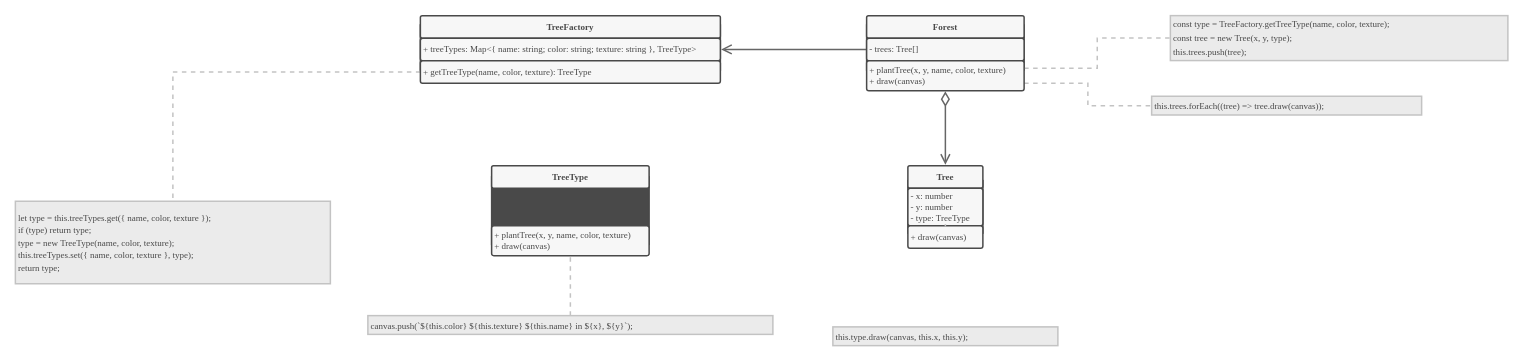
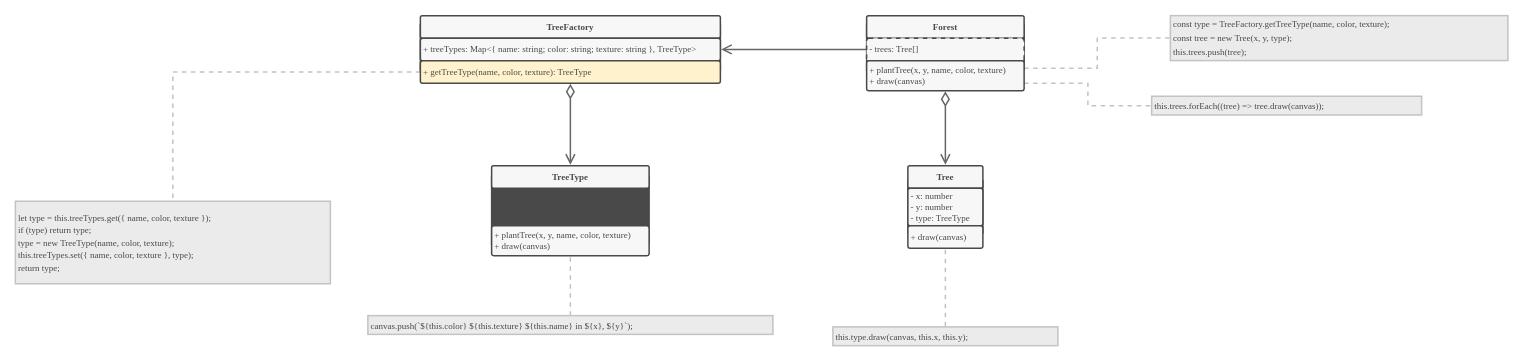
- <mxCell id="11" value="&lt;font face=&quot;Nunito&quot;&gt;- trees: Tree[]&lt;br&gt;&lt;/font&gt;" style="rounded=1;whiteSpace=wrap;html=1;arcSize=6;fillColor=#F7F7F7;strokeColor=#494949;align=left;perimeterSpacing=0;spacingLeft=2;fontColor=#494949;strokeWidth=2;container=0;absoluteArcSize=1;" vertex="1" parent="1"><mxGeometry x="1155" y="50" width="210.0" height="30" as="geometry" /></mxCell>
+ <mxCell id="11" value="&lt;font face=&quot;Nunito&quot;&gt;- trees: Tree[]&lt;br&gt;&lt;/font&gt;" style="rounded=1;whiteSpace=wrap;html=1;arcSize=6;fillColor=#F7F7F7;strokeColor=#494949;align=left;perimeterSpacing=0;spacingLeft=2;fontColor=#494949;strokeWidth=2;container=0;absoluteArcSize=1;dashed=1;" vertex="1" parent="1"><mxGeometry x="1155" y="50" width="210.0" height="30" as="geometry" /></mxCell>
- <mxCell id="7" value="&lt;font color=&quot;#494949&quot; data-font-src=&quot;https://fonts.googleapis.com/css?family=Nunito&quot; face=&quot;Nunito&quot;&gt;+ getTreeType(name, color, texture): TreeType&lt;br&gt;&lt;/font&gt;" style="rounded=1;whiteSpace=wrap;html=1;arcSize=6;fillColor=#F7F7F7;strokeColor=#494949;align=left;spacingLeft=2;container=0;strokeWidth=2;absoluteArcSize=1;" vertex="1" parent="1"><mxGeometry x="560" y="80" width="400.0" height="30" as="geometry" /></mxCell>
+ <mxCell id="7" value="&lt;font color=&quot;#494949&quot; data-font-src=&quot;https://fonts.googleapis.com/css?family=Nunito&quot; face=&quot;Nunito&quot;&gt;+ getTreeType(name, color, texture): TreeType&lt;br&gt;&lt;/font&gt;" style="rounded=1;whiteSpace=wrap;html=1;arcSize=6;fillColor=#fff2cc;strokeColor=#494949;align=left;spacingLeft=2;container=0;strokeWidth=2;absoluteArcSize=1;" vertex="1" parent="1"><mxGeometry x="560" y="80" width="400.0" height="30" as="geometry" /></mxCell>
+ <mxCell id="5" style="edgeStyle=none;html=1;fontFamily=Helvetica;fontSource=https%3A%2F%2Ffonts.googleapis.com%2Fcss%3Ffamily%3DNunito;startArrow=diamondThin;startFill=0;sourcePerimeterSpacing=1;targetPerimeterSpacing=1;endArrow=open;rounded=0;strokeColor=#666666;strokeWidth=2;endFill=0;startSize=15;endSize=10;" edge="1" parent="1" source="7" target="22"><mxGeometry relative="1" as="geometry" /></mxCell>
- <mxCell id="28" style="edgeStyle=none;html=1;fontFamily=Helvetica;fontSource=https%3A%2F%2Ffonts.googleapis.com%2Fcss%3Ffamily%3DFira%2BCode%2BMedium;startArrow=none;startFill=0;sourcePerimeterSpacing=2;targetPerimeterSpacing=1;endArrow=none;rounded=0;strokeColor=#C3C3C3;strokeWidth=2;endFill=0;startSize=15;endSize=10;dashed=1;" edge="1" parent="1" source="20" target="19"><mxGeometry relative="1" as="geometry" /></mxCell>
+ <mxCell id="28" style="edgeStyle=none;html=1;entryX=0.5;entryY=0;entryDx=0;entryDy=0;fontFamily=Helvetica;fontSource=https%3A%2F%2Ffonts.googleapis.com%2Fcss%3Ffamily%3DFira%2BCode%2BMedium;startArrow=none;startFill=0;sourcePerimeterSpacing=2;targetPerimeterSpacing=1;endArrow=none;rounded=0;strokeColor=#C3C3C3;strokeWidth=2;endFill=0;startSize=15;endSize=10;dashed=1;" edge="1" parent="1" source="20" target="27"><mxGeometry relative="1" as="geometry" /></mxCell>
